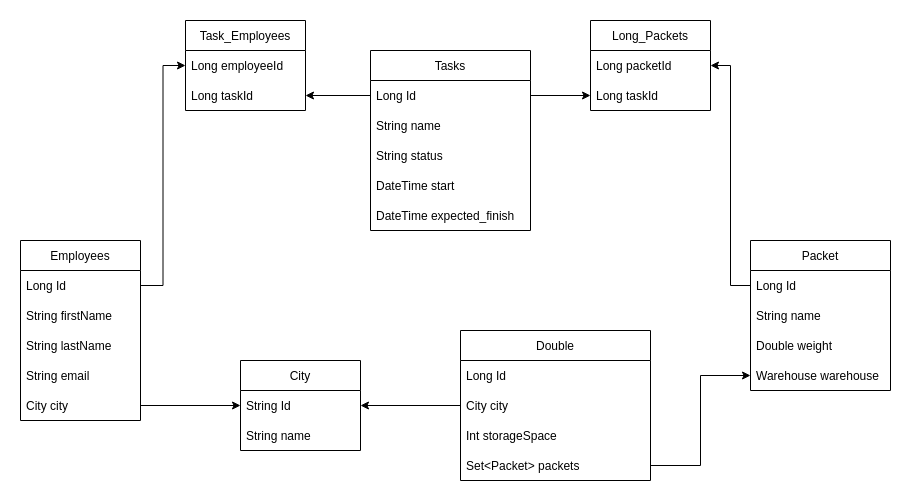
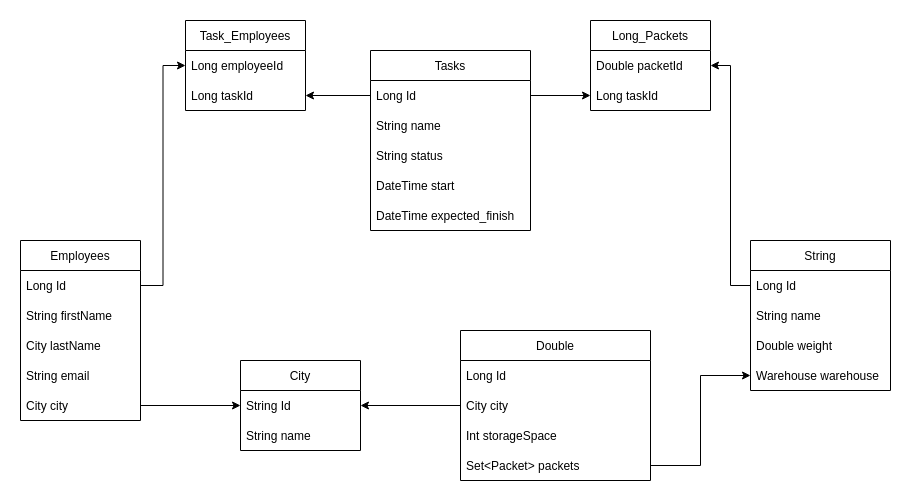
- <mxCell id="37" value="Long packetId" style="text;strokeColor=none;fillColor=none;align=left;verticalAlign=middle;spacingLeft=4;spacingRight=4;overflow=hidden;points=[[0,0.5],[1,0.5]];portConstraint=eastwest;rotatable=0;" vertex="1" parent="36"><mxGeometry y="30" width="120" height="30" as="geometry" /></mxCell>
+ <mxCell id="37" value="Double packetId" style="text;strokeColor=none;fillColor=none;align=left;verticalAlign=middle;spacingLeft=4;spacingRight=4;overflow=hidden;points=[[0,0.5],[1,0.5]];portConstraint=eastwest;rotatable=0;" vertex="1" parent="36"><mxGeometry y="30" width="120" height="30" as="geometry" /></mxCell>
- <mxCell id="2" value="Packet" style="swimlane;fontStyle=0;childLayout=stackLayout;horizontal=1;startSize=30;horizontalStack=0;resizeParent=1;resizeParentMax=0;resizeLast=0;collapsible=1;marginBottom=0;" parent="1" vertex="1"><mxGeometry x="750" y="240" width="140" height="150" as="geometry" /></mxCell>
+ <mxCell id="2" value="String" style="swimlane;fontStyle=0;childLayout=stackLayout;horizontal=1;startSize=30;horizontalStack=0;resizeParent=1;resizeParentMax=0;resizeLast=0;collapsible=1;marginBottom=0;" parent="1" vertex="1"><mxGeometry x="750" y="240" width="140" height="150" as="geometry" /></mxCell>
- <mxCell id="18" value="String lastName" style="text;strokeColor=none;fillColor=none;align=left;verticalAlign=middle;spacingLeft=4;spacingRight=4;overflow=hidden;points=[[0,0.5],[1,0.5]];portConstraint=eastwest;rotatable=0;" parent="15" vertex="1"><mxGeometry y="90" width="120" height="30" as="geometry" /></mxCell>
+ <mxCell id="18" value="City lastName" style="text;strokeColor=none;fillColor=none;align=left;verticalAlign=middle;spacingLeft=4;spacingRight=4;overflow=hidden;points=[[0,0.5],[1,0.5]];portConstraint=eastwest;rotatable=0;" parent="15" vertex="1"><mxGeometry y="90" width="120" height="30" as="geometry" /></mxCell>
